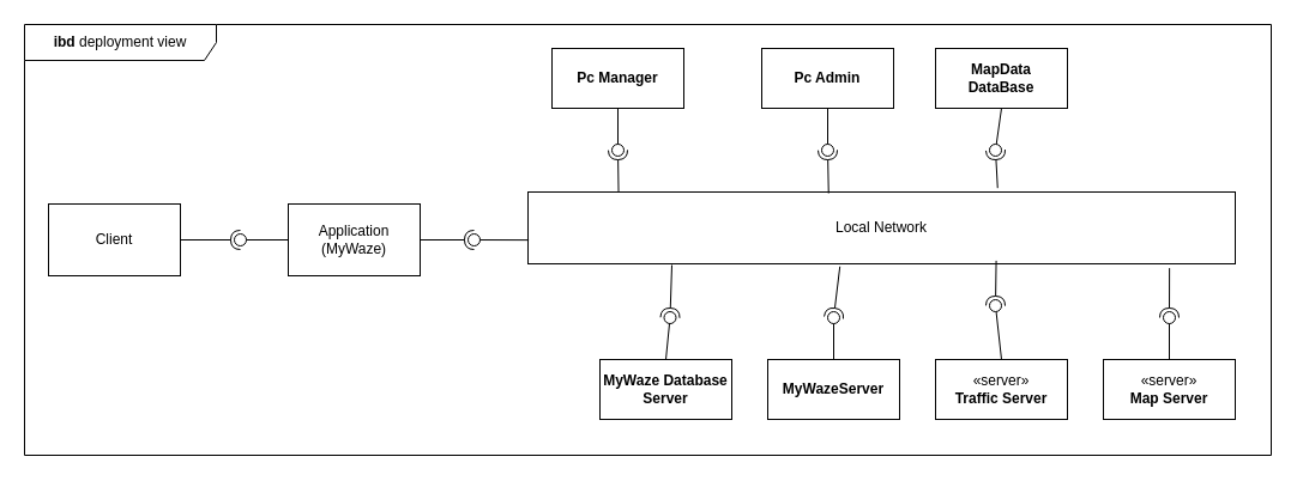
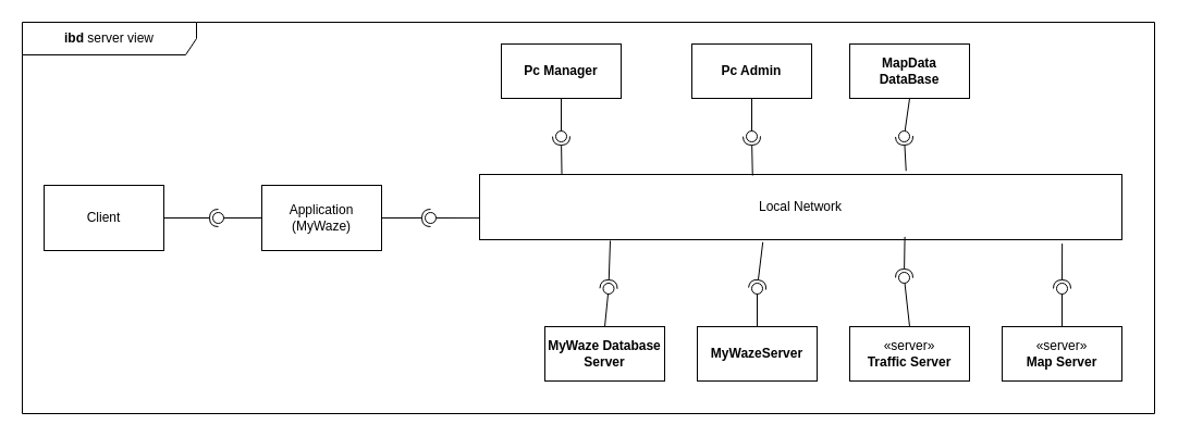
- <mxCell id="39" value="&lt;b&gt;ibd &lt;/b&gt;deployment view" style="shape=umlFrame;whiteSpace=wrap;html=1;pointerEvents=0;width=160;height=30;" vertex="1" parent="1"><mxGeometry x="20" y="20" width="1040" height="360" as="geometry" /></mxCell>
+ <mxCell id="39" value="&lt;b&gt;ibd &lt;/b&gt;server view" style="shape=umlFrame;whiteSpace=wrap;html=1;pointerEvents=0;width=160;height=30;" vertex="1" parent="1"><mxGeometry x="20" y="20" width="1040" height="360" as="geometry" /></mxCell>
